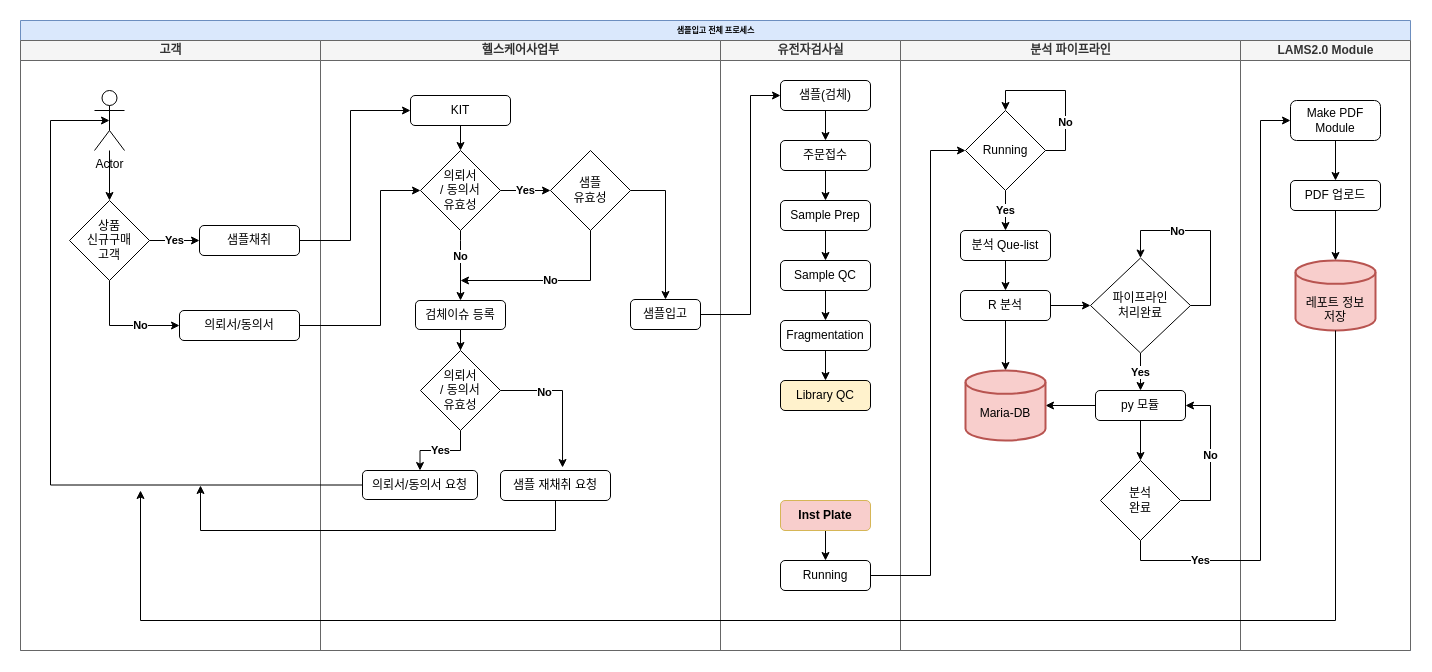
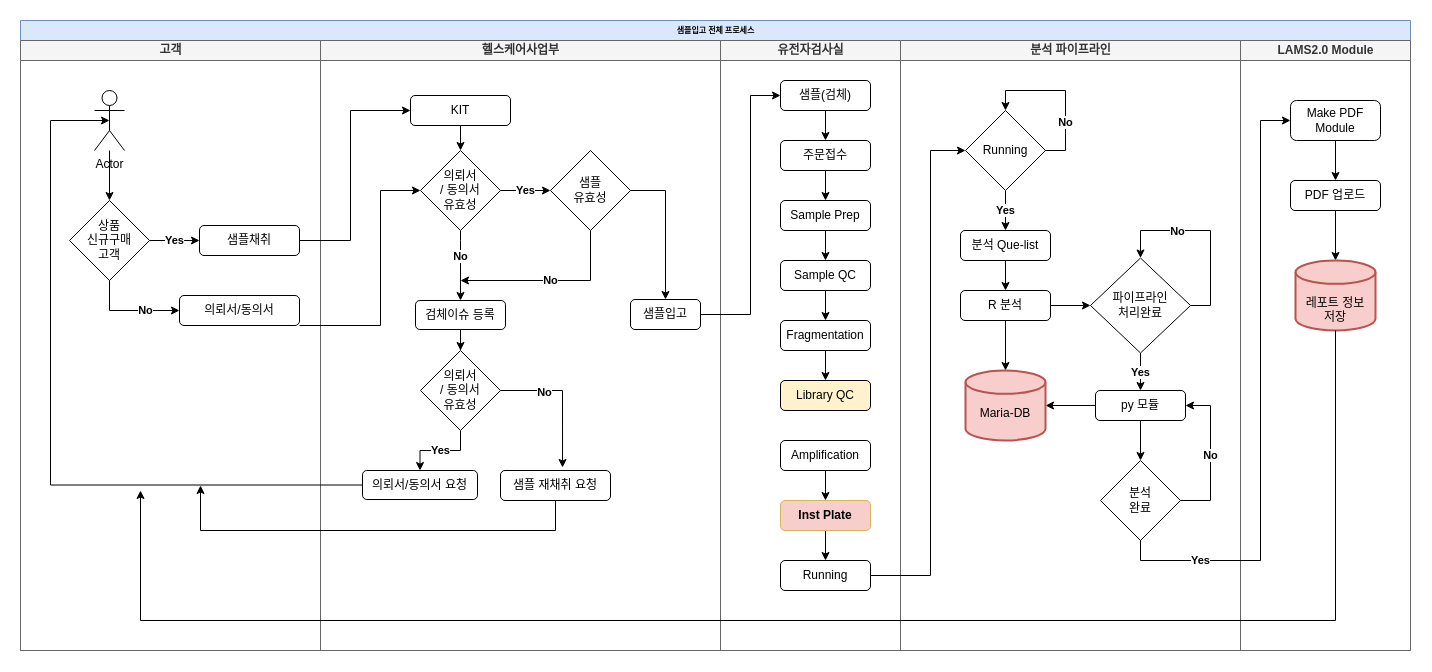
- <mxCell id="10" value="의뢰서/동의서" style="rounded=1;whiteSpace=wrap;html=1;" vertex="1" parent="3"><mxGeometry x="159" y="270" width="120" height="30" as="geometry" /></mxCell>
+ <mxCell id="10" value="의뢰서/동의서" style="rounded=1;whiteSpace=wrap;html=1;" vertex="1" parent="3"><mxGeometry x="159" y="255" width="120" height="30" as="geometry" /></mxCell>
+ <mxCell id="57" value="Amplification" style="rounded=1;whiteSpace=wrap;html=1;" vertex="1" parent="43"><mxGeometry x="60" y="400" width="90" height="30" as="geometry" /></mxCell>
+ <mxCell id="56" style="edgeStyle=orthogonalEdgeStyle;rounded=0;orthogonalLoop=1;jettySize=auto;html=1;" edge="1" parent="43" source="57" target="59"><mxGeometry relative="1" as="geometry" /></mxCell>
